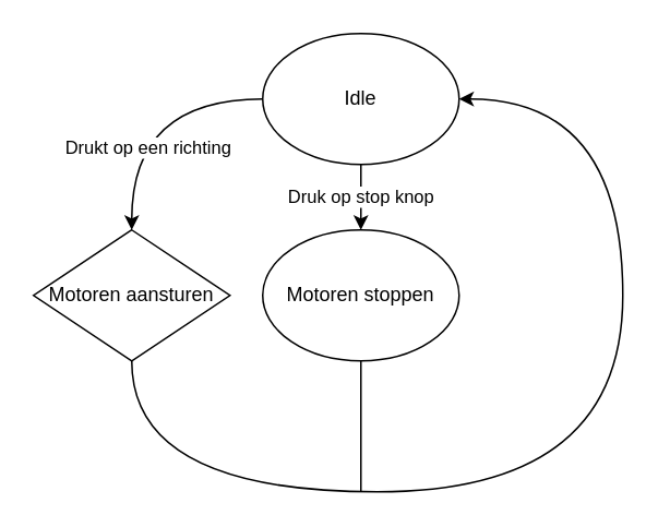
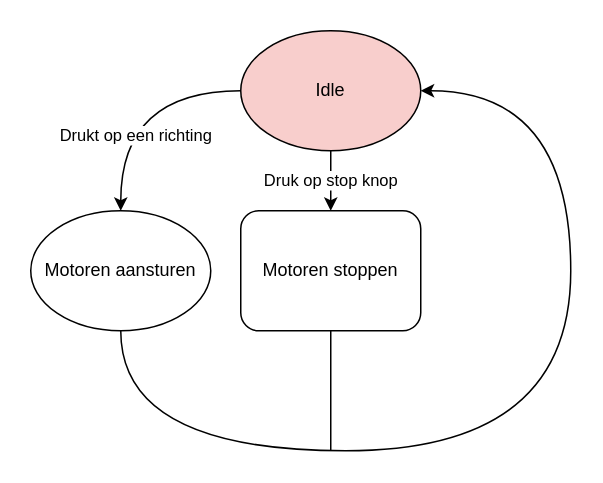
- <mxCell id="2" value="Idle" style="ellipse;whiteSpace=wrap;html=1;" parent="1" vertex="1"><mxGeometry x="160" y="20" width="120" height="80" as="geometry" /></mxCell>
+ <mxCell id="2" value="Idle" style="ellipse;whiteSpace=wrap;html=1;fillColor=#f8cecc;" parent="1" vertex="1"><mxGeometry x="160" y="20" width="120" height="80" as="geometry" /></mxCell>
- <mxCell id="3" value="Motoren aansturen" style="rhombus;whiteSpace=wrap;html=1;" parent="1" vertex="1"><mxGeometry x="20" y="140" width="120" height="80" as="geometry" /></mxCell>
+ <mxCell id="3" value="Motoren aansturen" style="ellipse;whiteSpace=wrap;html=1;" parent="1" vertex="1"><mxGeometry x="20" y="140" width="120" height="80" as="geometry" /></mxCell>
- <mxCell id="5" value="Motoren stoppen" style="ellipse;whiteSpace=wrap;html=1;" parent="1" vertex="1"><mxGeometry x="160" y="140" width="120" height="80" as="geometry" /></mxCell>
+ <mxCell id="5" value="Motoren stoppen" style="whiteSpace=wrap;html=1;rounded=1;" parent="1" vertex="1"><mxGeometry x="160" y="140" width="120" height="80" as="geometry" /></mxCell>
